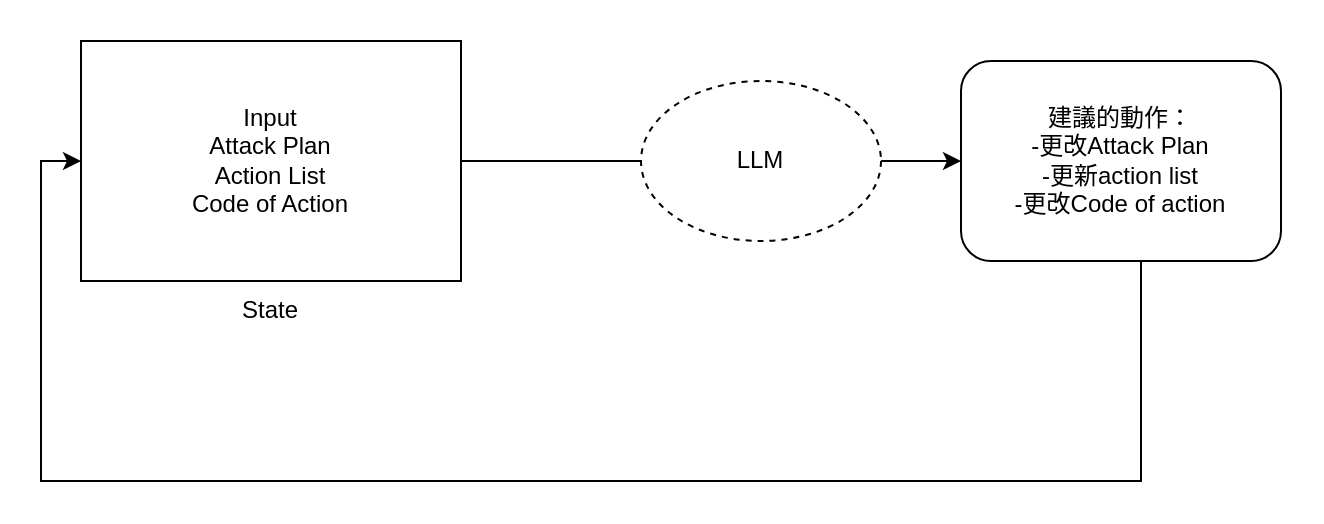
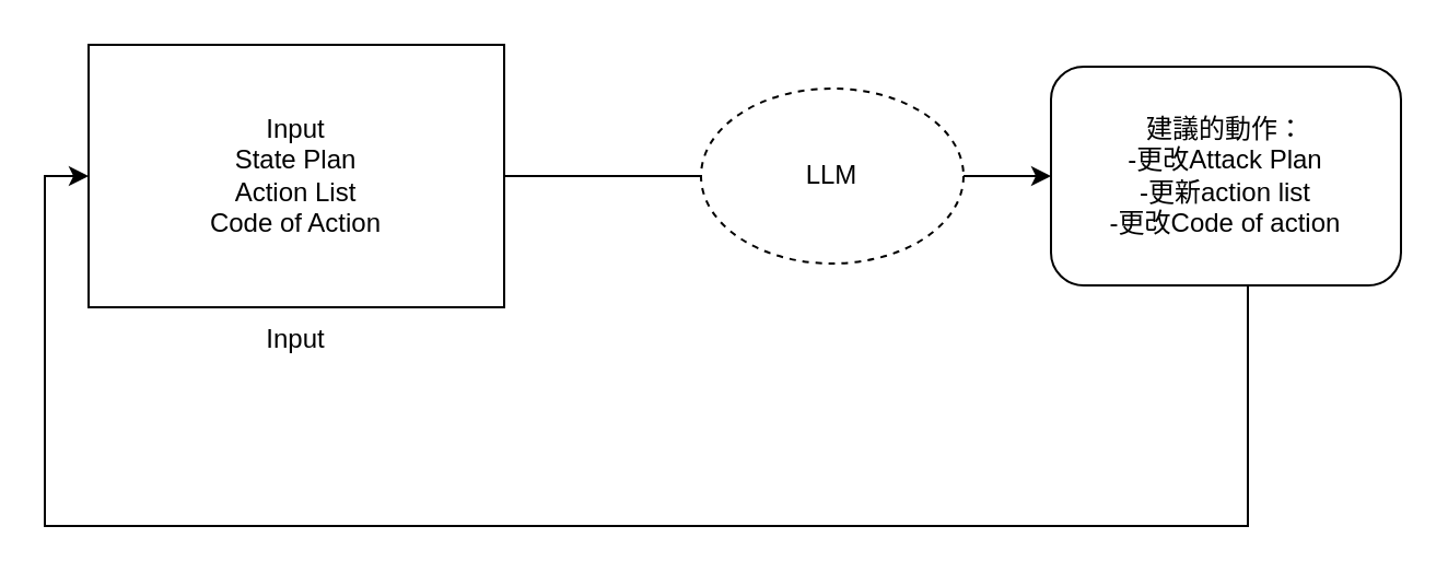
- <mxCell id="3" value="&lt;div&gt;Input&lt;/div&gt;Attack Plan&lt;div&gt;Action List&lt;/div&gt;&lt;div&gt;Code of Action&lt;/div&gt;" style="rounded=0;whiteSpace=wrap;html=1;" vertex="1" parent="2"><mxGeometry width="190" height="120" as="geometry" /></mxCell>
+ <mxCell id="3" value="&lt;div&gt;Input&lt;/div&gt;State Plan&lt;div&gt;Action List&lt;/div&gt;&lt;div&gt;Code of Action&lt;/div&gt;" style="rounded=0;whiteSpace=wrap;html=1;" vertex="1" parent="2"><mxGeometry width="190" height="120" as="geometry" /></mxCell>
- <mxCell id="4" value="State" style="text;html=1;align=center;verticalAlign=middle;whiteSpace=wrap;rounded=0;" vertex="1" parent="2"><mxGeometry y="120" width="190" height="30" as="geometry" /></mxCell>
+ <mxCell id="4" value="Input" style="text;html=1;align=center;verticalAlign=middle;whiteSpace=wrap;rounded=0;" vertex="1" parent="2"><mxGeometry y="120" width="190" height="30" as="geometry" /></mxCell>
